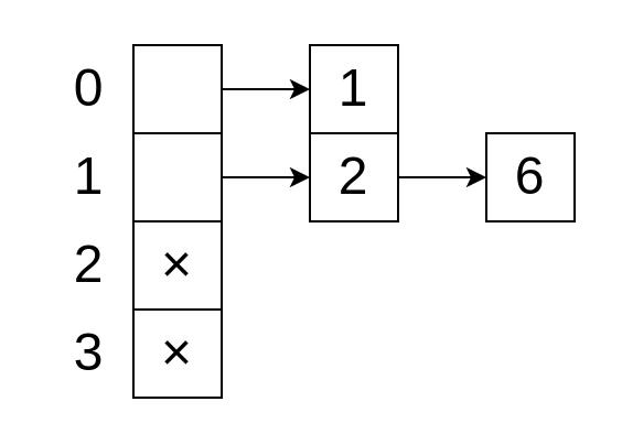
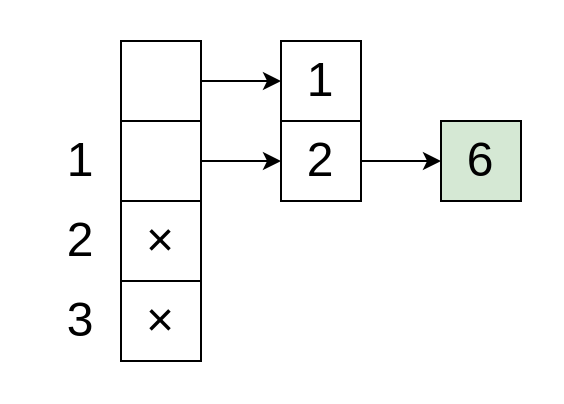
- <mxCell id="12" value="0" style="text;html=1;strokeColor=none;fillColor=none;align=center;verticalAlign=middle;whiteSpace=wrap;rounded=0;fontSize=24;" vertex="1" parent="1"><mxGeometry x="20" y="20" width="40" height="40" as="geometry" /></mxCell>
- <mxCell id="11" value="&lt;font style=&quot;font-size: 24px&quot;&gt;6&lt;/font&gt;" style="whiteSpace=wrap;html=1;aspect=fixed;" vertex="1" parent="1"><mxGeometry x="220" y="60" width="40" height="40" as="geometry" /></mxCell>
+ <mxCell id="11" value="&lt;font style=&quot;font-size: 24px&quot;&gt;6&lt;/font&gt;" style="whiteSpace=wrap;html=1;aspect=fixed;fillColor=#d5e8d4;" vertex="1" parent="1"><mxGeometry x="220" y="60" width="40" height="40" as="geometry" /></mxCell>
